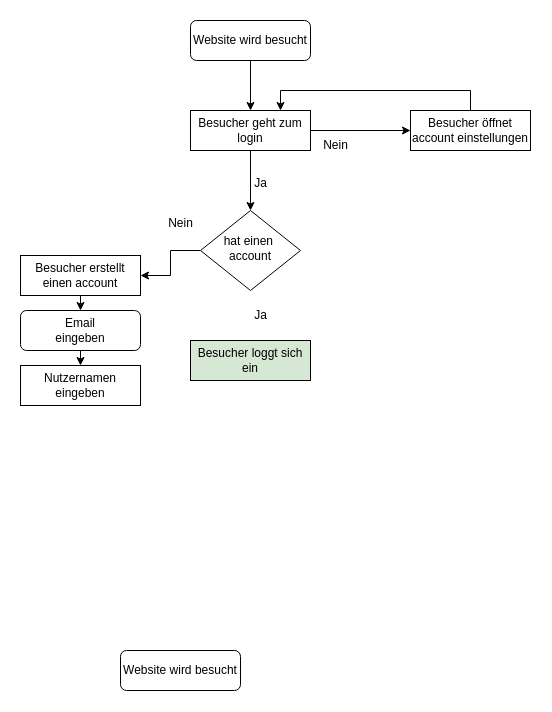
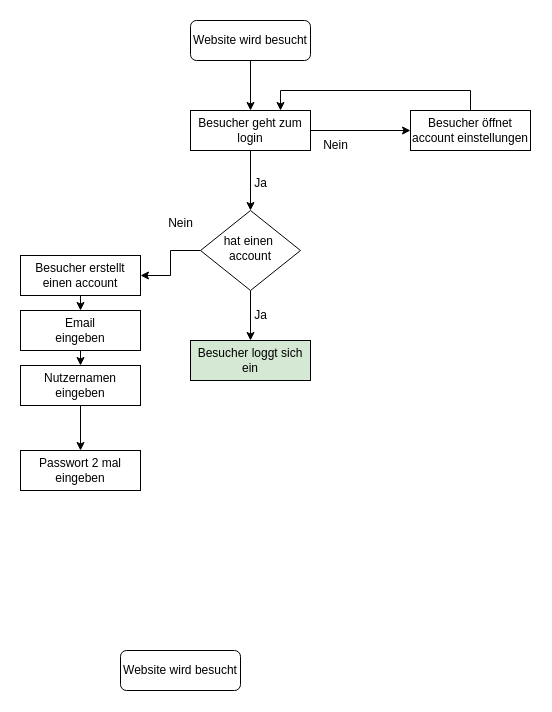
+ <mxCell id="5" style="edgeStyle=orthogonalEdgeStyle;rounded=0;orthogonalLoop=1;jettySize=auto;html=1;exitX=0.5;exitY=1;exitDx=0;exitDy=0;entryX=0.5;entryY=0;entryDx=0;entryDy=0;" parent="1" source="6" target="14" edge="1"><mxGeometry relative="1" as="geometry" /></mxCell>
- <mxCell id="21" value="&lt;div&gt;Email&lt;/div&gt;&lt;div&gt;eingeben&lt;/div&gt;" style="whiteSpace=wrap;html=1;rounded=1;" vertex="1" parent="1"><mxGeometry x="20" y="310" width="120" height="40" as="geometry" /></mxCell>
+ <mxCell id="21" value="&lt;div&gt;Email&lt;/div&gt;&lt;div&gt;eingeben&lt;/div&gt;" style="rounded=0;whiteSpace=wrap;html=1;" vertex="1" parent="1"><mxGeometry x="20" y="310" width="120" height="40" as="geometry" /></mxCell>
+ <mxCell id="22" style="edgeStyle=orthogonalEdgeStyle;rounded=0;orthogonalLoop=1;jettySize=auto;html=1;exitX=0.5;exitY=1;exitDx=0;exitDy=0;entryX=0.5;entryY=0;entryDx=0;entryDy=0;" edge="1" parent="1" source="23" target="24"><mxGeometry relative="1" as="geometry" /></mxCell>
+ <mxCell id="24" value="Passwort 2 mal eingeben" style="rounded=0;whiteSpace=wrap;html=1;" vertex="1" parent="1"><mxGeometry x="20" y="450" width="120" height="40" as="geometry" /></mxCell>
